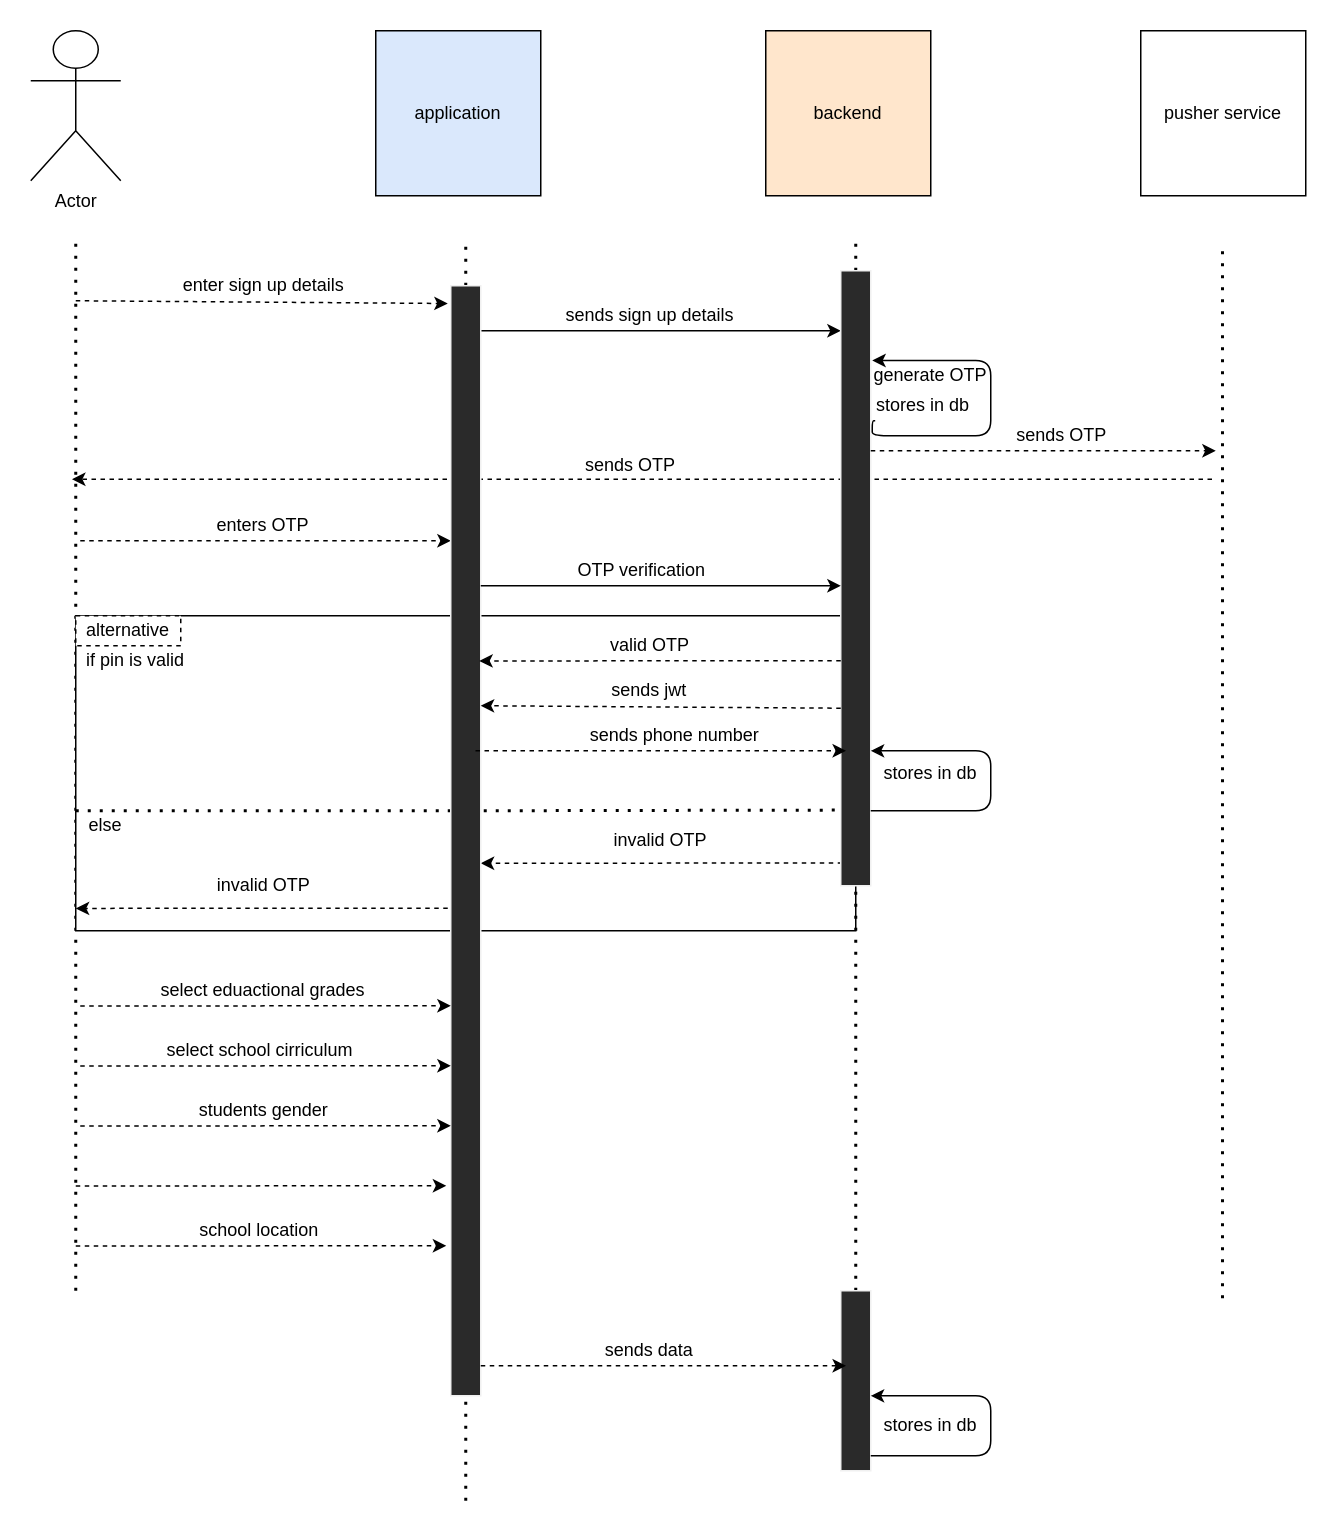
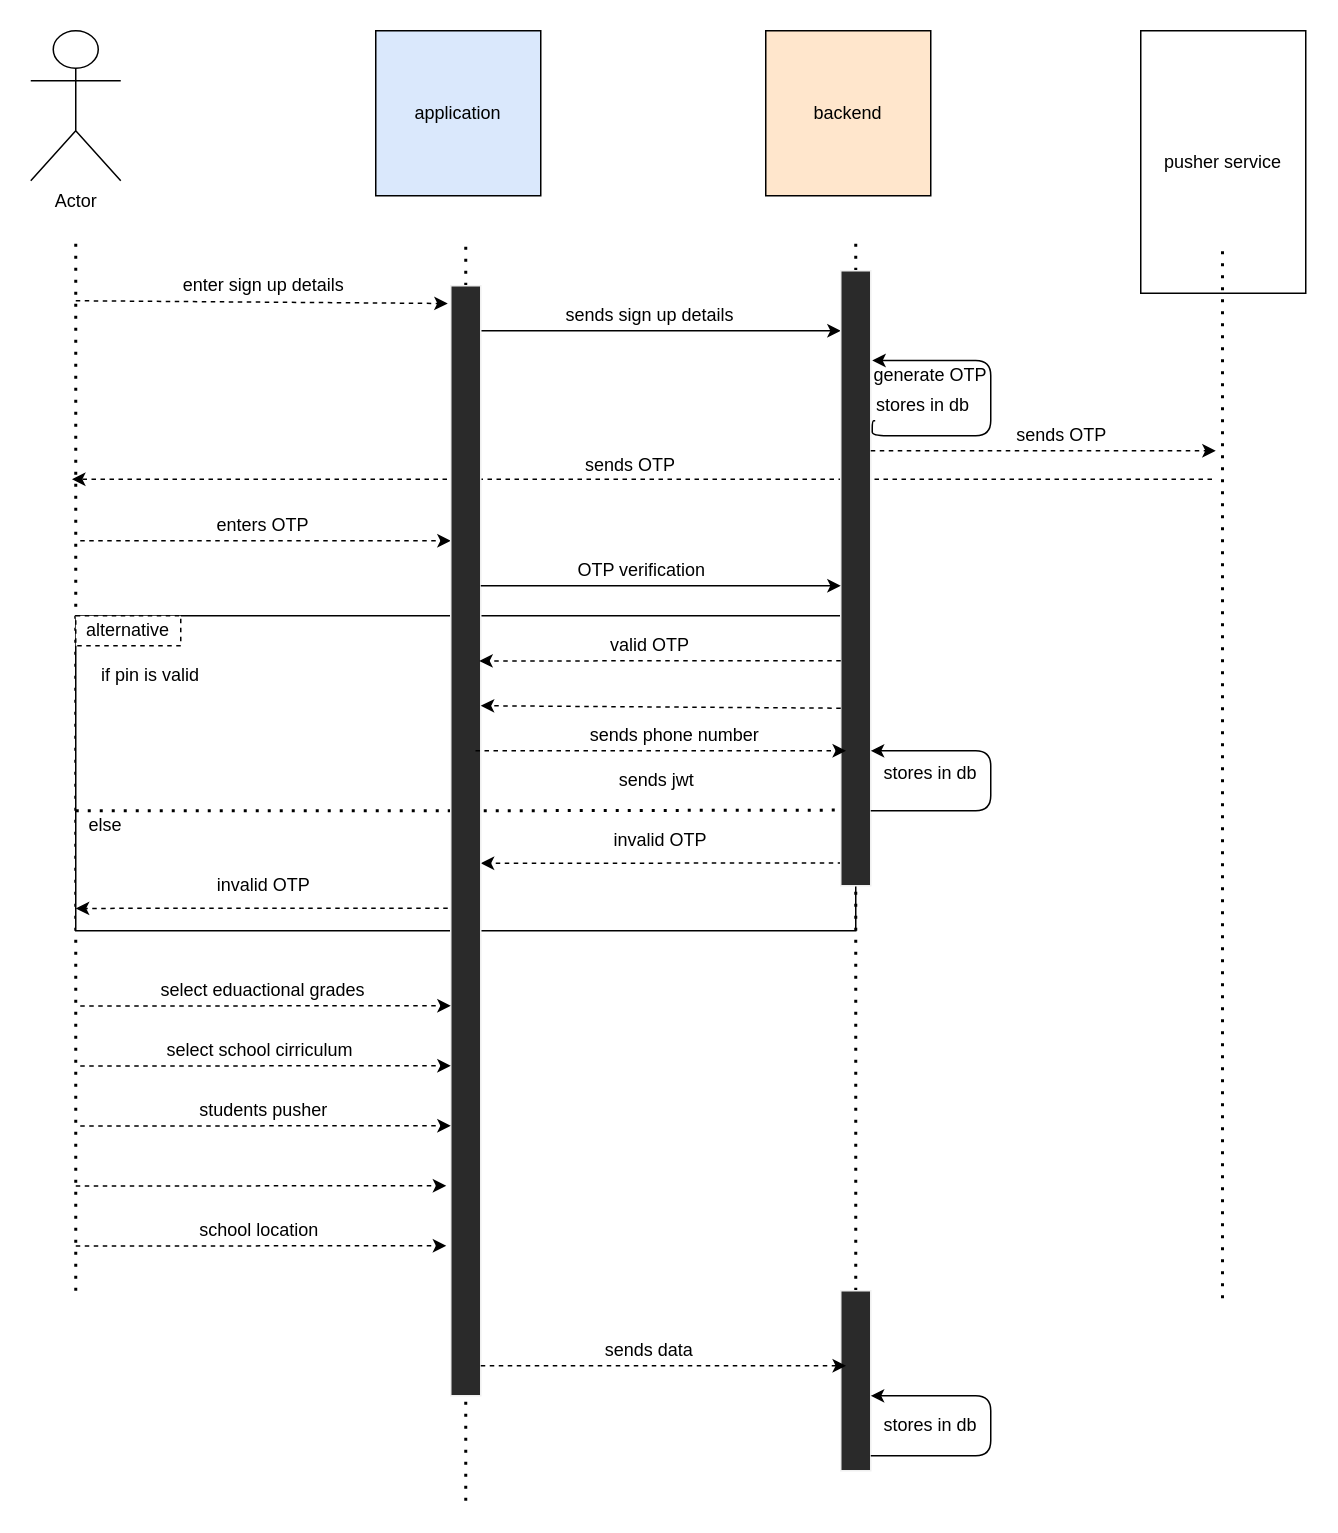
- <mxCell id="48" value="pusher service" style="whiteSpace=wrap;html=1;aspect=fixed;" parent="1" vertex="1"><mxGeometry x="760" y="20" width="110" height="110" as="geometry" /></mxCell>
+ <mxCell id="48" value="pusher service" style="whiteSpace=wrap;html=1;aspect=fixed;" parent="1" vertex="1"><mxGeometry x="760" y="20" width="110" height="175" as="geometry" /></mxCell>
- <mxCell id="18" value="if pin is valid" style="text;html=1;strokeColor=none;fillColor=none;align=center;verticalAlign=middle;whiteSpace=wrap;rounded=0;" parent="1" vertex="1"><mxGeometry x="50" y="430" width="80" height="20" as="geometry" /></mxCell>
+ <mxCell id="18" value="if pin is valid" style="text;html=1;strokeColor=none;fillColor=none;align=center;verticalAlign=middle;whiteSpace=wrap;rounded=0;" parent="1" vertex="1"><mxGeometry x="60" y="440" width="80" height="20" as="geometry" /></mxCell>
- <mxCell id="58" value="sends jwt" style="text;html=1;strokeColor=none;fillColor=none;align=center;verticalAlign=middle;whiteSpace=wrap;rounded=0;" parent="1" vertex="1"><mxGeometry x="380" y="450" width="105" height="20" as="geometry" /></mxCell>
+ <mxCell id="58" value="sends jwt" style="text;html=1;strokeColor=none;fillColor=none;align=center;verticalAlign=middle;whiteSpace=wrap;rounded=0;" parent="1" vertex="1"><mxGeometry x="385" y="510" width="105" height="20" as="geometry" /></mxCell>
- <mxCell id="36" value="students gender" style="text;html=1;strokeColor=none;fillColor=none;align=center;verticalAlign=middle;whiteSpace=wrap;rounded=0;" parent="1" vertex="1"><mxGeometry x="122.5" y="730" width="105" height="20" as="geometry" /></mxCell>
+ <mxCell id="36" value="students pusher" style="text;html=1;strokeColor=none;fillColor=none;align=center;verticalAlign=middle;whiteSpace=wrap;rounded=0;" parent="1" vertex="1"><mxGeometry x="122.5" y="730" width="105" height="20" as="geometry" /></mxCell>
